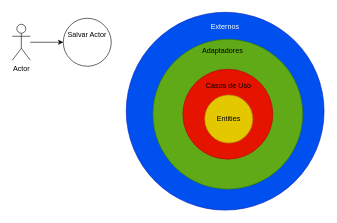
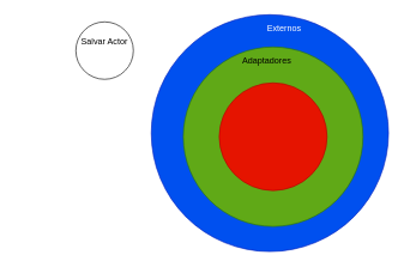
- <mxCell id="11" value="Externos" style="text;html=1;align=center;verticalAlign=middle;whiteSpace=wrap;rounded=0;fontColor=#FFFFFF;" vertex="1" parent="1"><mxGeometry x="345" y="30" width="60" height="30" as="geometry" /></mxCell>
+ <mxCell id="11" value="Externos" style="text;html=1;align=center;verticalAlign=middle;whiteSpace=wrap;rounded=0;fontColor=#FFFFFF;" vertex="1" parent="1"><mxGeometry x="365" y="25" width="60" height="30" as="geometry" /></mxCell>
- <mxCell id="7" value="Actor" style="shape=umlActor;verticalLabelPosition=bottom;verticalAlign=top;html=1;outlineConnect=0;" vertex="1" parent="1"><mxGeometry x="20" y="40" width="30" height="60" as="geometry" /></mxCell>
- <mxCell id="6" value="" style="edgeStyle=orthogonalEdgeStyle;rounded=0;orthogonalLoop=1;jettySize=auto;html=1;" edge="1" parent="1" source="7" target="10"><mxGeometry relative="1" as="geometry" /></mxCell>
- <mxCell id="8" value="Casos de Uso" style="text;html=1;strokeColor=none;fillColor=none;align=center;verticalAlign=middle;whiteSpace=wrap;rounded=0;" vertex="1" parent="1"><mxGeometry x="336" y="128" width="90" height="30" as="geometry" /></mxCell>
- <mxCell id="5" value="Entities" style="ellipse;whiteSpace=wrap;html=1;aspect=fixed;fillColor=#e3c800;strokeColor=#B09500;fontColor=#000000;" vertex="1" parent="1"><mxGeometry x="341" y="158" width="80" height="80" as="geometry" /></mxCell>
